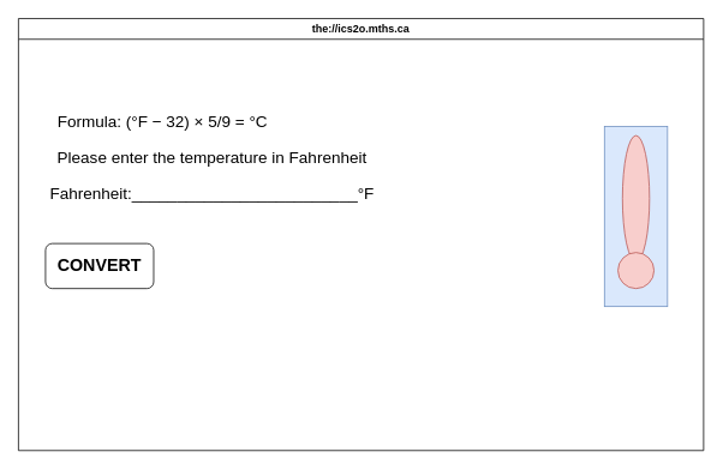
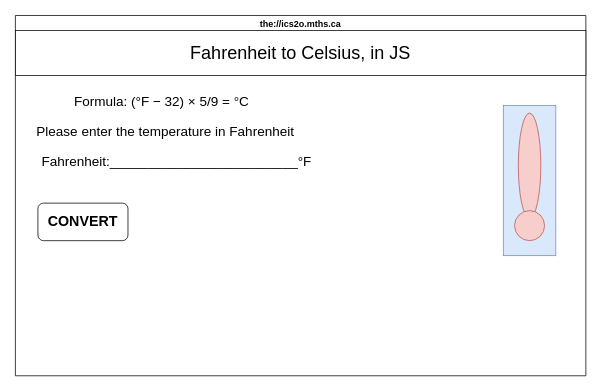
+ <mxCell id="6" value="&lt;font style=&quot;font-size: 24px;&quot;&gt;Fahrenheit to Celsius, in JS&lt;/font&gt;" style="rounded=0;whiteSpace=wrap;html=1;" vertex="1" parent="2"><mxGeometry y="20" width="760" height="60" as="geometry" /></mxCell>
- <mxCell id="7" value="&lt;font style=&quot;font-size: 18px;&quot;&gt;Formula: (&lt;span style=&quot;color: rgb(0, 0, 0); font-family: Helvetica, Arial, sans-serif; text-align: start;&quot;&gt;°F − 32) × 5/9 = °C&lt;/span&gt;&lt;/font&gt;" style="text;html=1;align=center;verticalAlign=middle;whiteSpace=wrap;rounded=0;" vertex="1" parent="2"><mxGeometry x="20" y="100" width="280" height="30" as="geometry" /></mxCell>
+ <mxCell id="7" value="&lt;font style=&quot;font-size: 18px;&quot;&gt;Formula: (&lt;span style=&quot;color: rgb(0, 0, 0); font-family: Helvetica, Arial, sans-serif; text-align: start;&quot;&gt;°F − 32) × 5/9 = °C&lt;/span&gt;&lt;/font&gt;" style="text;html=1;align=center;verticalAlign=middle;whiteSpace=wrap;rounded=0;" vertex="1" parent="2"><mxGeometry x="55" y="100" width="280" height="30" as="geometry" /></mxCell>
- <mxCell id="8" value="&lt;span style=&quot;font-size: 18px;&quot;&gt;Please enter the temperature in Fahrenheit&lt;/span&gt;" style="text;html=1;align=center;verticalAlign=middle;whiteSpace=wrap;rounded=0;" vertex="1" parent="2"><mxGeometry x="30" y="140" width="370" height="30" as="geometry" /></mxCell>
+ <mxCell id="8" value="&lt;span style=&quot;font-size: 18px;&quot;&gt;Please enter the temperature in Fahrenheit&lt;/span&gt;" style="text;html=1;align=center;verticalAlign=middle;whiteSpace=wrap;rounded=0;" vertex="1" parent="2"><mxGeometry x="15" y="140" width="370" height="30" as="geometry" /></mxCell>
